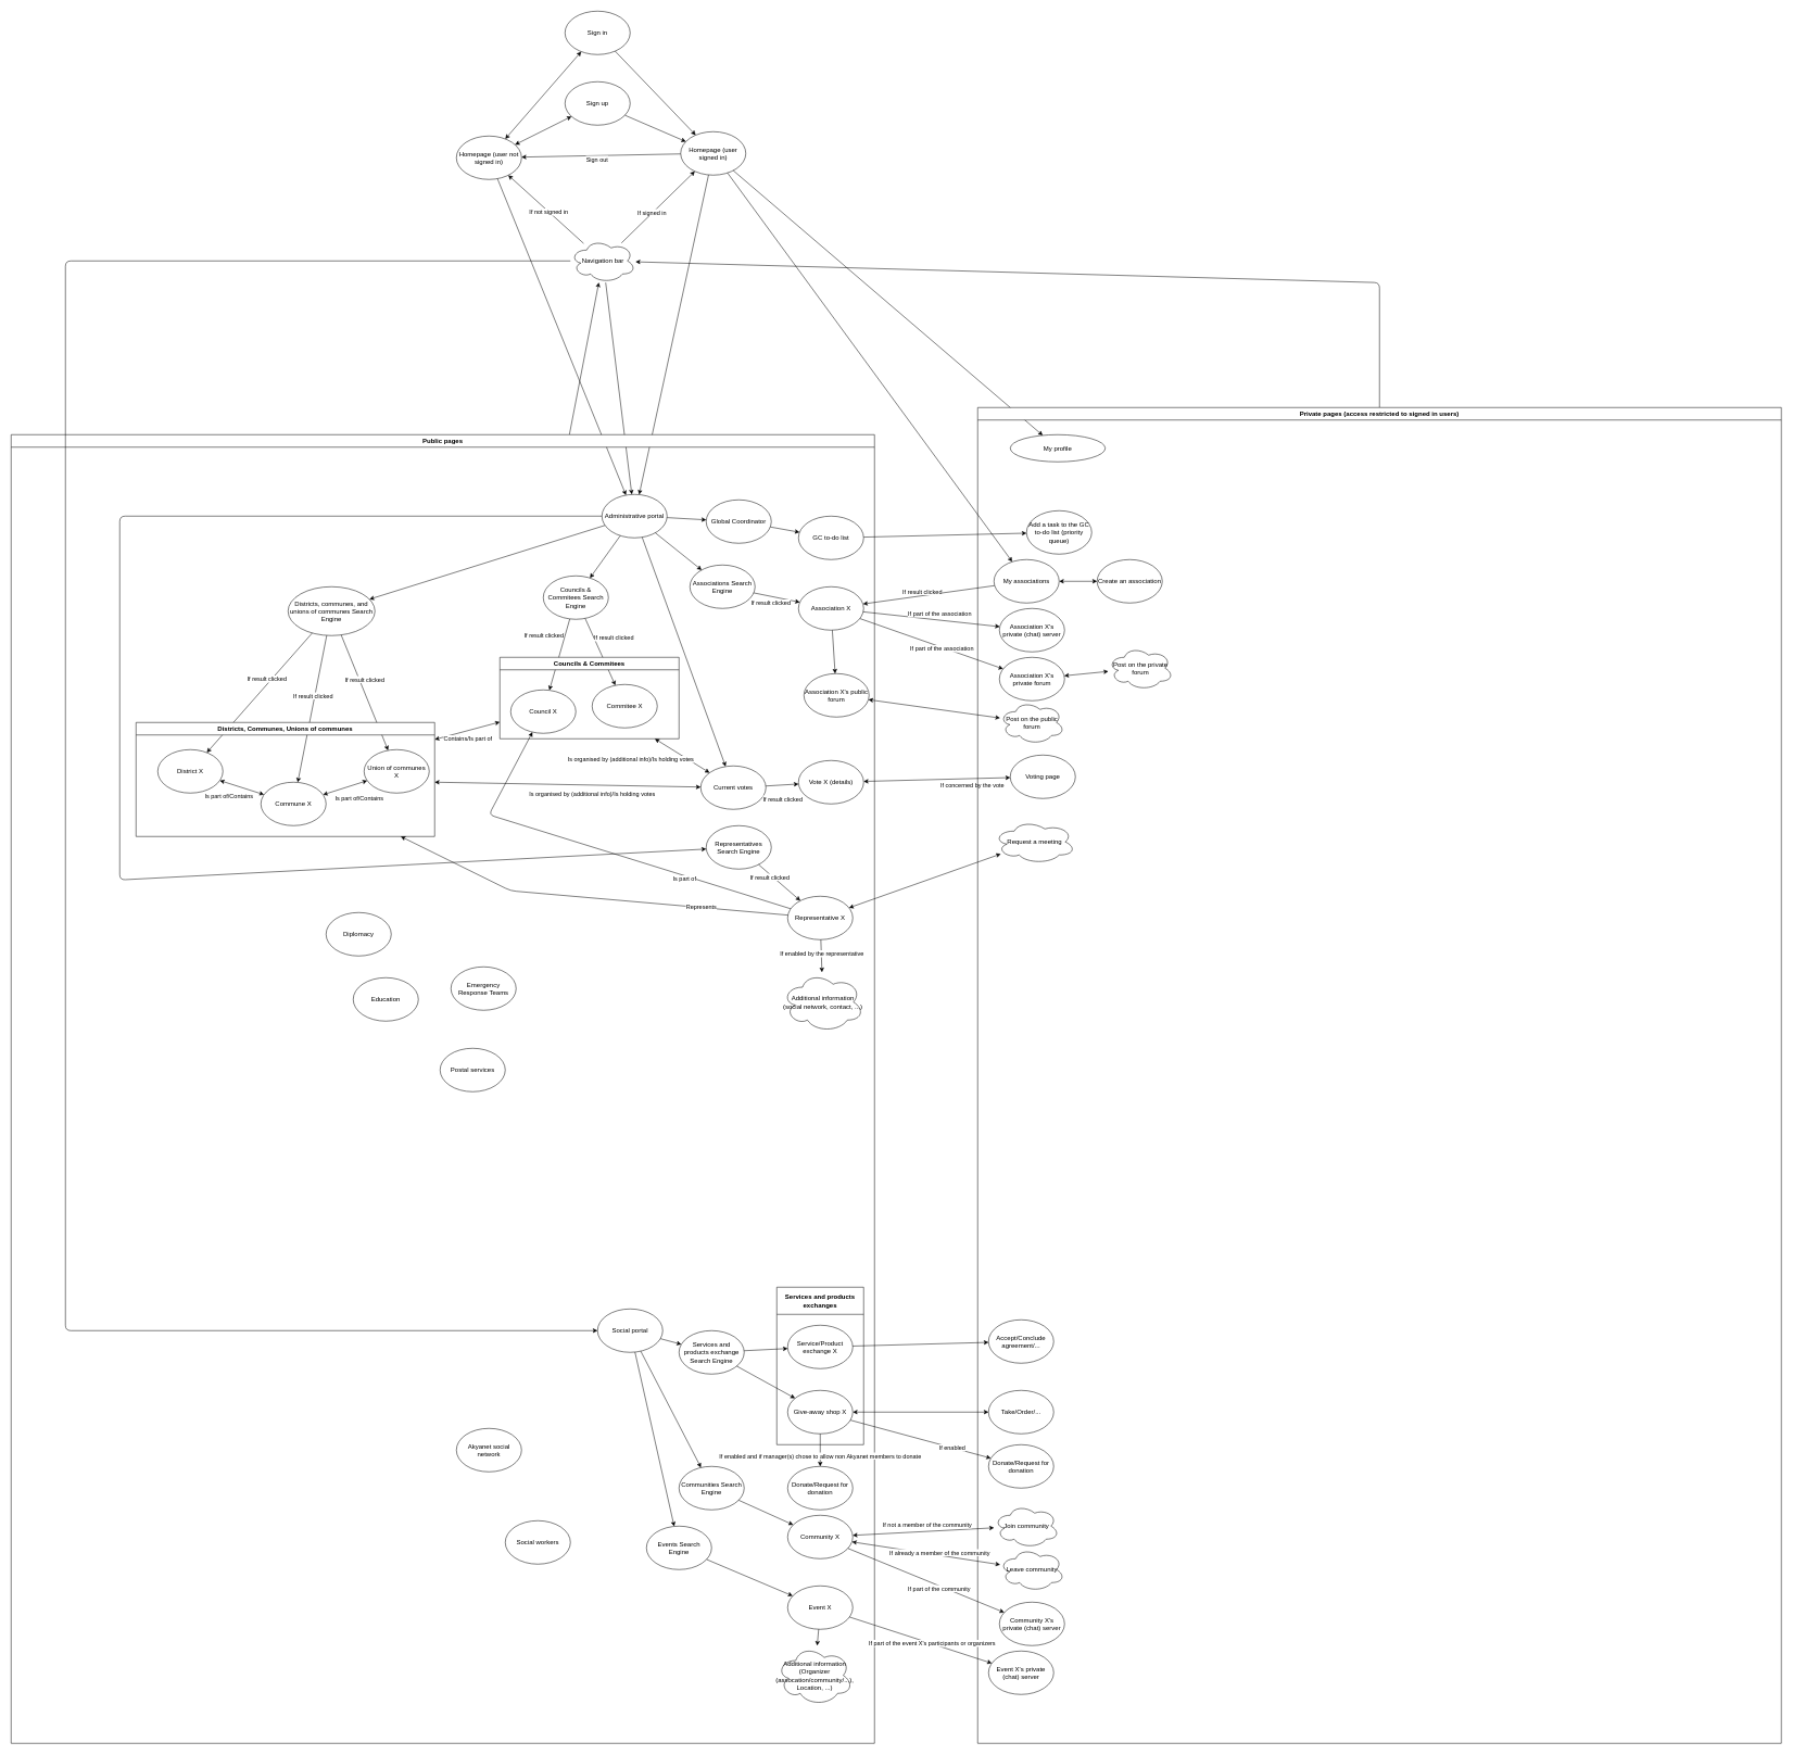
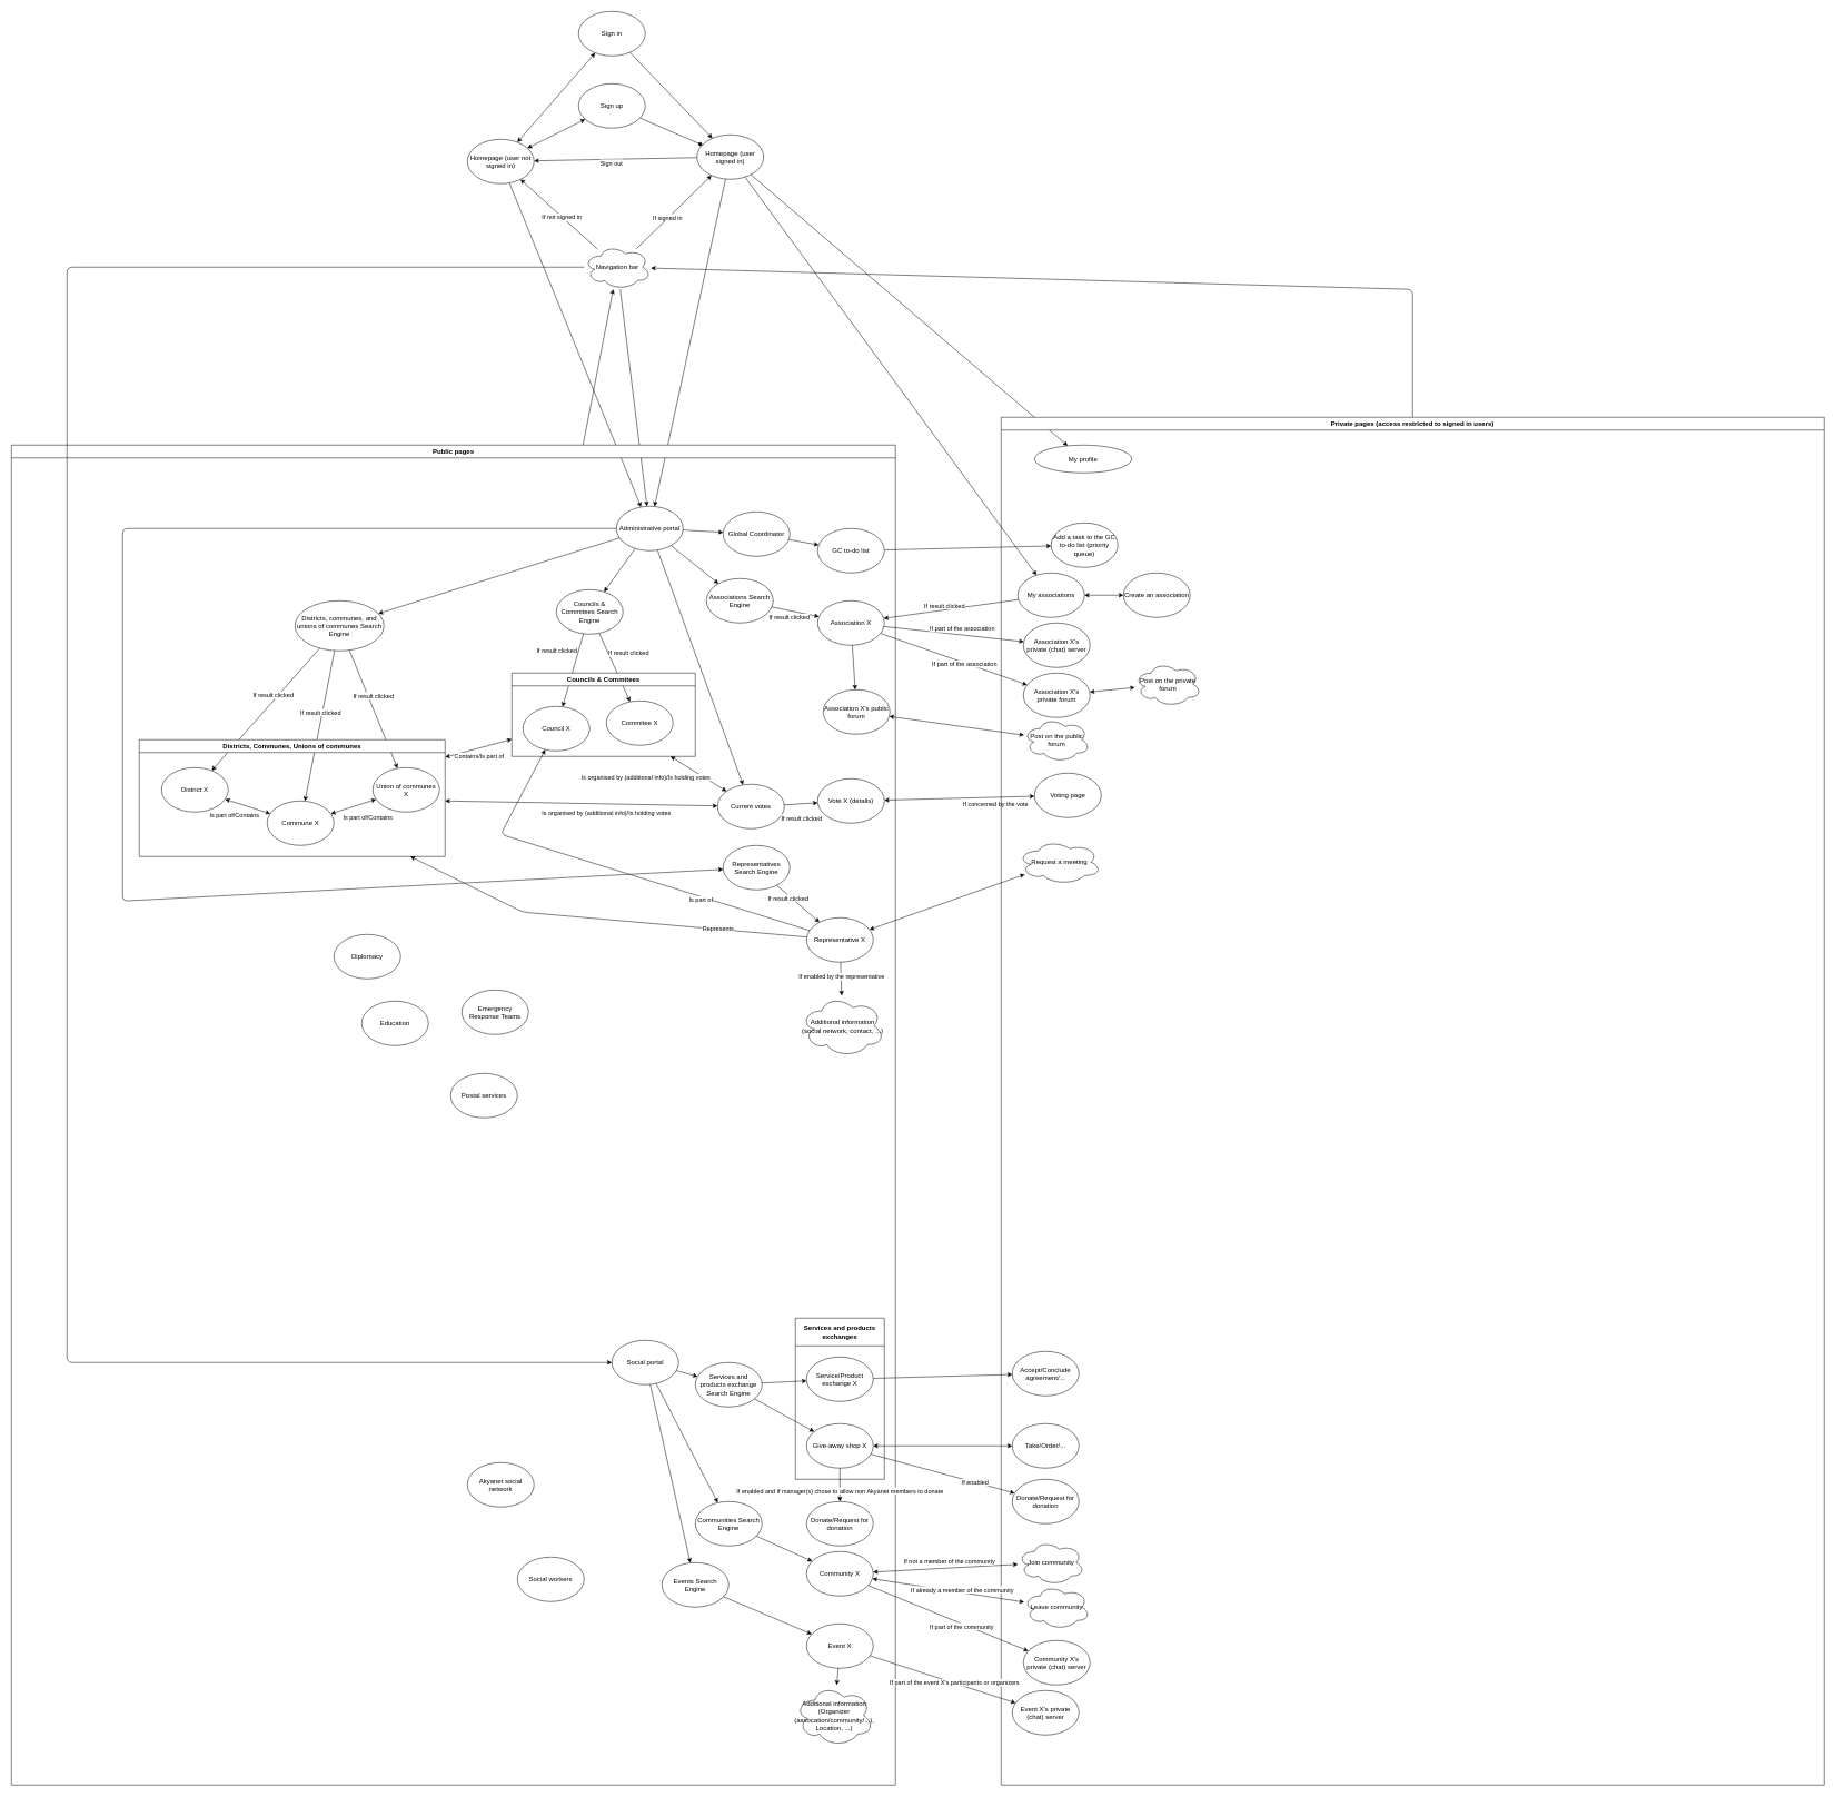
- <mxCell id="8" value="" style="endArrow=classic;html=1;" parent="1" source="4" target="3" edge="1"><mxGeometry width="50" height="50" relative="1" as="geometry"><mxPoint x="963" y="622" as="sourcePoint" /><mxPoint x="1013" y="572" as="targetPoint" /></mxGeometry></mxCell>
+ <mxCell id="8" value="" style="endArrow=diamond;html=1;" parent="1" source="4" target="3" edge="1"><mxGeometry width="50" height="50" relative="1" as="geometry"><mxPoint x="963" y="622" as="sourcePoint" /><mxPoint x="1013" y="572" as="targetPoint" /></mxGeometry></mxCell>
